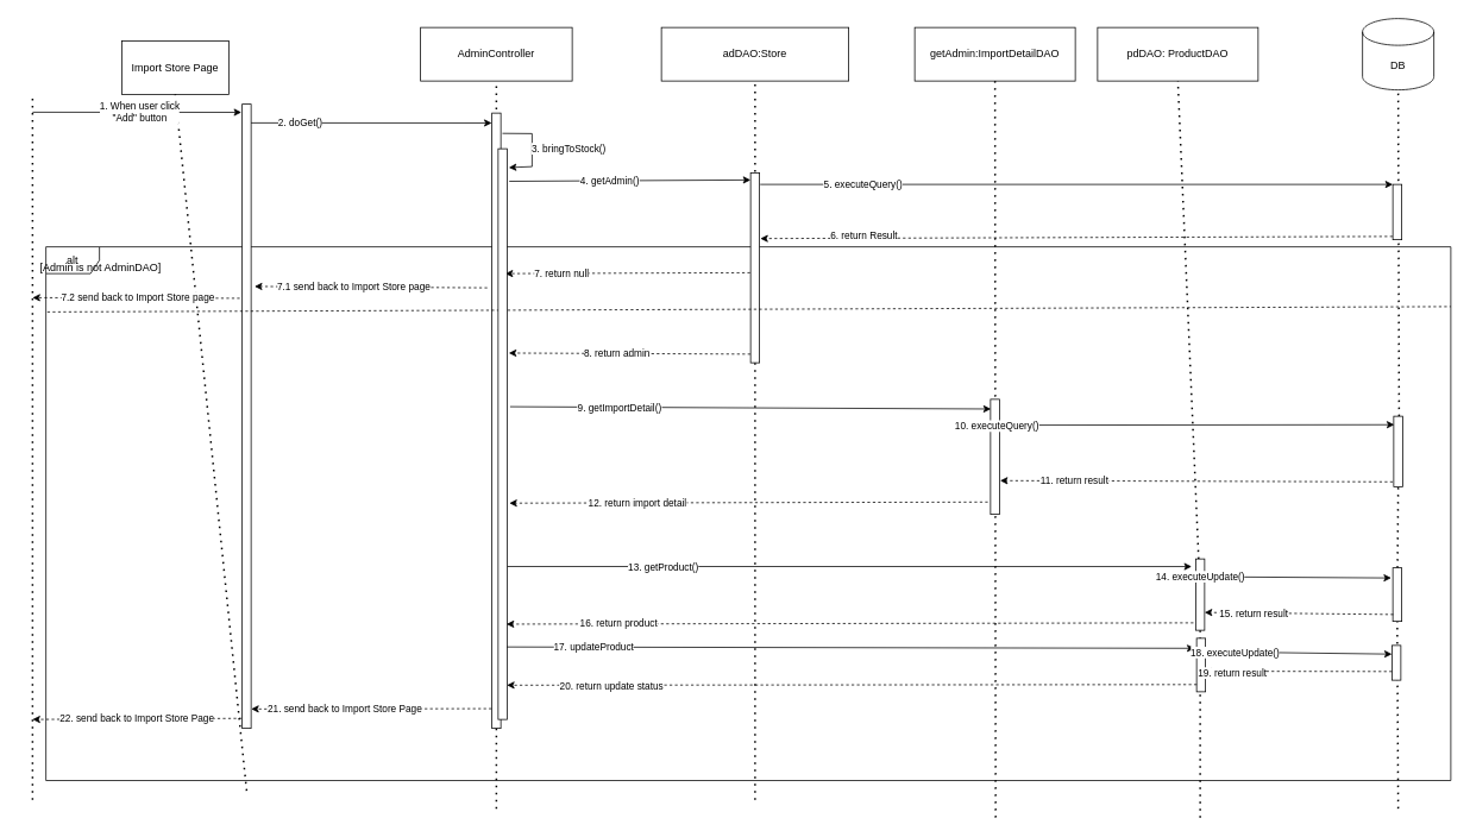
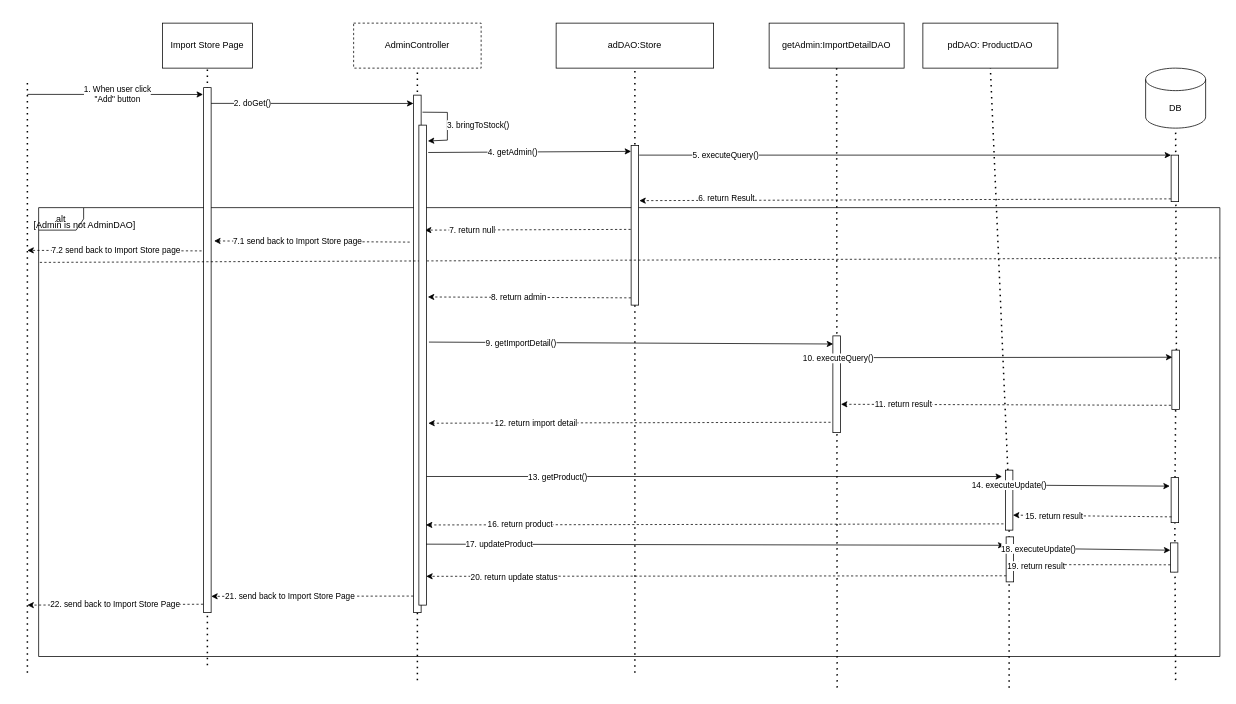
- <mxCell id="7" value="AdminController" style="rounded=0;whiteSpace=wrap;html=1;" parent="1" vertex="1"><mxGeometry x="471" y="30" width="170" height="60" as="geometry" /></mxCell>
+ <mxCell id="7" value="AdminController" style="rounded=0;whiteSpace=wrap;html=1;dashed=1;" parent="1" vertex="1"><mxGeometry x="471" y="30" width="170" height="60" as="geometry" /></mxCell>
- <mxCell id="10" value="DB" style="shape=cylinder3;whiteSpace=wrap;html=1;boundedLbl=1;backgroundOutline=1;size=15;" parent="1" vertex="1"><mxGeometry x="1527" y="20" width="80" height="80" as="geometry" /></mxCell>
+ <mxCell id="10" value="DB" style="shape=cylinder3;whiteSpace=wrap;html=1;boundedLbl=1;backgroundOutline=1;size=15;" parent="1" vertex="1"><mxGeometry x="1527" y="90" width="80" height="80" as="geometry" /></mxCell>
- <mxCell id="4" value="Import Store Page" style="rounded=0;whiteSpace=wrap;html=1;" parent="1" vertex="1"><mxGeometry x="136" y="45" width="120" height="60" as="geometry" /></mxCell>
+ <mxCell id="4" value="Import Store Page" style="rounded=0;whiteSpace=wrap;html=1;" parent="1" vertex="1"><mxGeometry x="216" y="30" width="120" height="60" as="geometry" /></mxCell>
